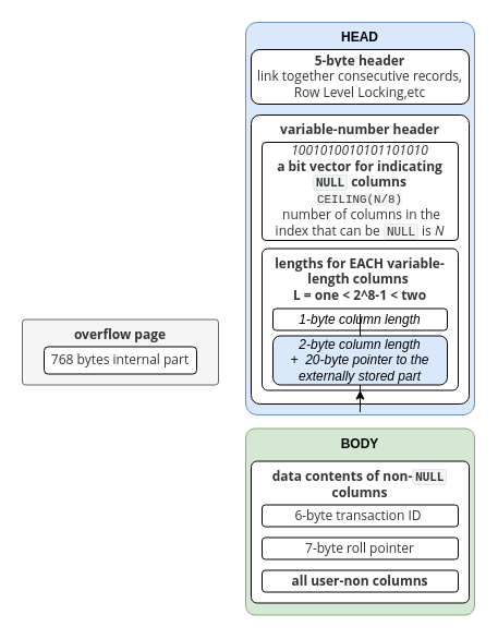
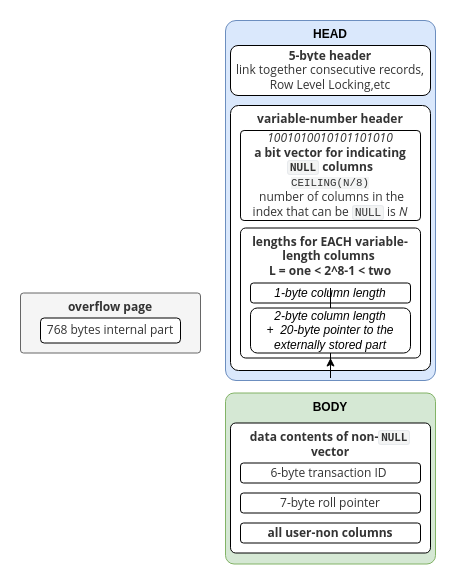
- <mxCell id="11" value="2-byte column length&lt;br&gt;+&amp;nbsp; 20-byte pointer to the externally stored part" style="rounded=1;whiteSpace=wrap;html=1;fontStyle=2;fillColor=#dae8fc;" parent="1" vertex="1"><mxGeometry x="250" y="307.5" width="160" height="45" as="geometry" /></mxCell>
+ <mxCell id="11" value="2-byte column length&lt;br&gt;+&amp;nbsp; 20-byte pointer to the externally stored part" style="rounded=1;whiteSpace=wrap;html=1;fontStyle=2" parent="1" vertex="1"><mxGeometry x="250" y="307.5" width="160" height="45" as="geometry" /></mxCell>
- <mxCell id="13" value="&lt;strong style=&quot;box-sizing: border-box ; color: rgb(51 , 51 , 51) ; font-family: &amp;#34;open sans&amp;#34; , &amp;#34;clear sans&amp;#34; , &amp;#34;helvetica neue&amp;#34; , &amp;#34;helvetica&amp;#34; , &amp;#34;arial&amp;#34; , sans-serif ; text-align: left ; white-space: pre-wrap&quot;&gt;&lt;span class=&quot;md-plain&quot; style=&quot;box-sizing: border-box&quot;&gt;data contents of non-&lt;/span&gt;&lt;span spellcheck=&quot;false&quot; style=&quot;box-sizing: border-box&quot;&gt;&lt;code style=&quot;box-sizing: border-box ; border: 1px solid rgb(231 , 234 , 237) ; background-color: rgb(243 , 244 , 244) ; border-radius: 3px ; padding: 0px 2px ; font-size: 0.9em&quot;&gt;NULL&lt;/code&gt;&lt;/span&gt;&lt;span class=&quot;md-plain&quot; style=&quot;box-sizing: border-box&quot;&gt; columns&lt;/span&gt;&lt;/strong&gt;" style="rounded=1;whiteSpace=wrap;html=1;arcSize=4;verticalAlign=top;" parent="1" vertex="1"><mxGeometry x="230" y="422.5" width="200" height="130" as="geometry" /></mxCell>
+ <mxCell id="13" value="&lt;strong style=&quot;box-sizing: border-box ; color: rgb(51 , 51 , 51) ; font-family: &amp;#34;open sans&amp;#34; , &amp;#34;clear sans&amp;#34; , &amp;#34;helvetica neue&amp;#34; , &amp;#34;helvetica&amp;#34; , &amp;#34;arial&amp;#34; , sans-serif ; text-align: left ; white-space: pre-wrap&quot;&gt;&lt;span class=&quot;md-plain&quot; style=&quot;box-sizing: border-box&quot;&gt;data contents of non-&lt;/span&gt;&lt;span spellcheck=&quot;false&quot; style=&quot;box-sizing: border-box&quot;&gt;&lt;code style=&quot;box-sizing: border-box ; border: 1px solid rgb(231 , 234 , 237) ; background-color: rgb(243 , 244 , 244) ; border-radius: 3px ; padding: 0px 2px ; font-size: 0.9em&quot;&gt;NULL&lt;/code&gt;&lt;/span&gt;&lt;span class=&quot;md-plain&quot; style=&quot;box-sizing: border-box&quot;&gt; vector&lt;/span&gt;&lt;/strong&gt;" style="rounded=1;whiteSpace=wrap;html=1;arcSize=4;verticalAlign=top;" parent="1" vertex="1"><mxGeometry x="230" y="422.5" width="200" height="130" as="geometry" /></mxCell>
